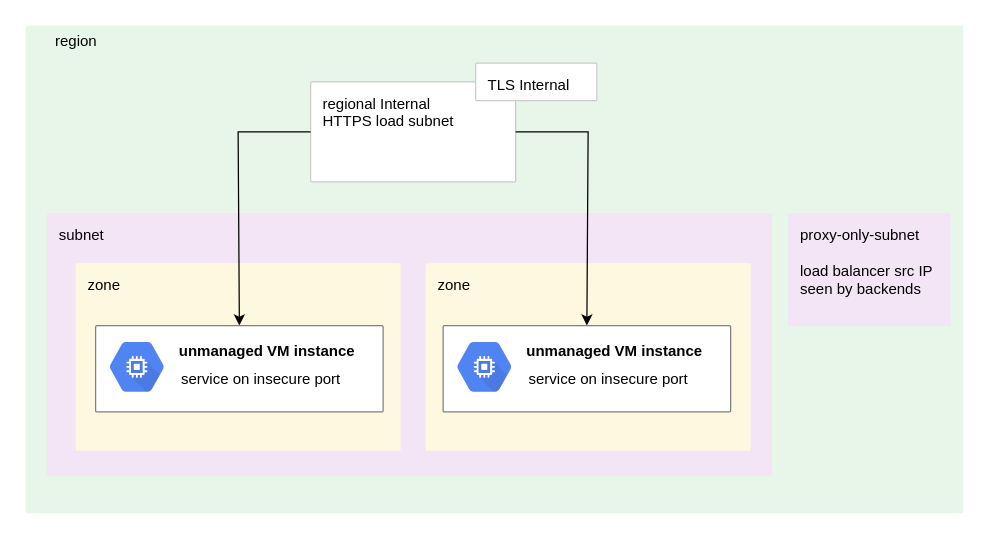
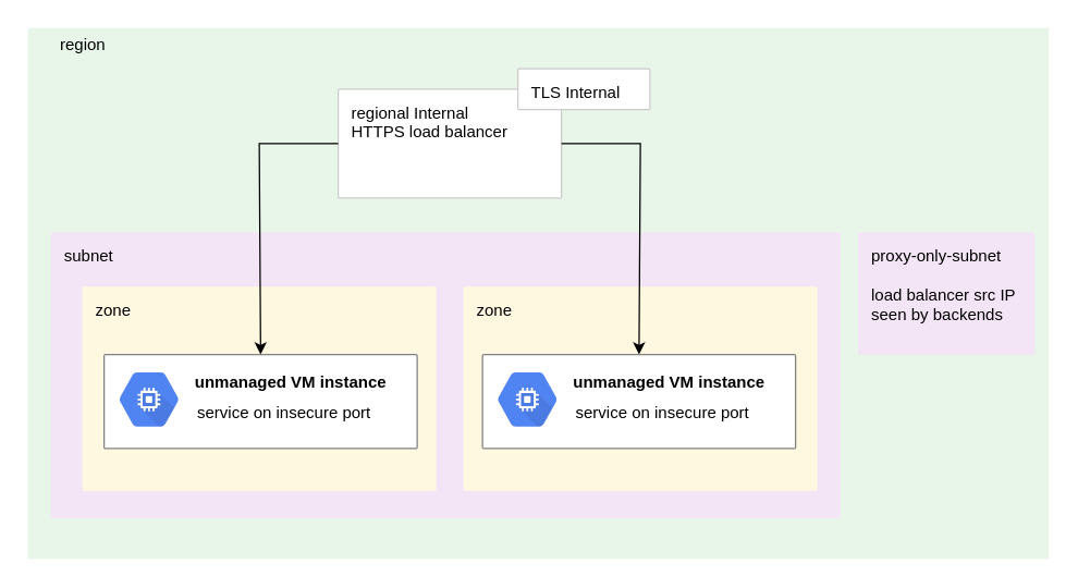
- <mxCell id="6" value="&lt;div&gt;regional Internal&lt;/div&gt;&lt;div&gt;HTTPS load subnet&lt;br&gt;&lt;/div&gt;" style="sketch=0;points=[[0,0,0],[0.25,0,0],[0.5,0,0],[0.75,0,0],[1,0,0],[1,0.25,0],[1,0.5,0],[1,0.75,0],[1,1,0],[0.75,1,0],[0.5,1,0],[0.25,1,0],[0,1,0],[0,0.75,0],[0,0.5,0],[0,0.25,0]];rounded=1;absoluteArcSize=1;arcSize=2;html=1;strokeColor=#CCCCCC;gradientColor=none;shadow=0;dashed=0;fontSize=12;fontColor=#000000;align=left;verticalAlign=top;spacing=10;spacingTop=-4;fillColor=#FFFFFF;strokeWidth=1;" parent="1" vertex="1"><mxGeometry x="248" y="65" width="164" height="80" as="geometry" /></mxCell>
+ <mxCell id="6" value="&lt;div&gt;regional Internal&lt;/div&gt;&lt;div&gt;HTTPS load balancer&lt;br&gt;&lt;/div&gt;" style="sketch=0;points=[[0,0,0],[0.25,0,0],[0.5,0,0],[0.75,0,0],[1,0,0],[1,0.25,0],[1,0.5,0],[1,0.75,0],[1,1,0],[0.75,1,0],[0.5,1,0],[0.25,1,0],[0,1,0],[0,0.75,0],[0,0.5,0],[0,0.25,0]];rounded=1;absoluteArcSize=1;arcSize=2;html=1;strokeColor=#CCCCCC;gradientColor=none;shadow=0;dashed=0;fontSize=12;fontColor=#000000;align=left;verticalAlign=top;spacing=10;spacingTop=-4;fillColor=#FFFFFF;strokeWidth=1;" parent="1" vertex="1"><mxGeometry x="248" y="65" width="164" height="80" as="geometry" /></mxCell>
